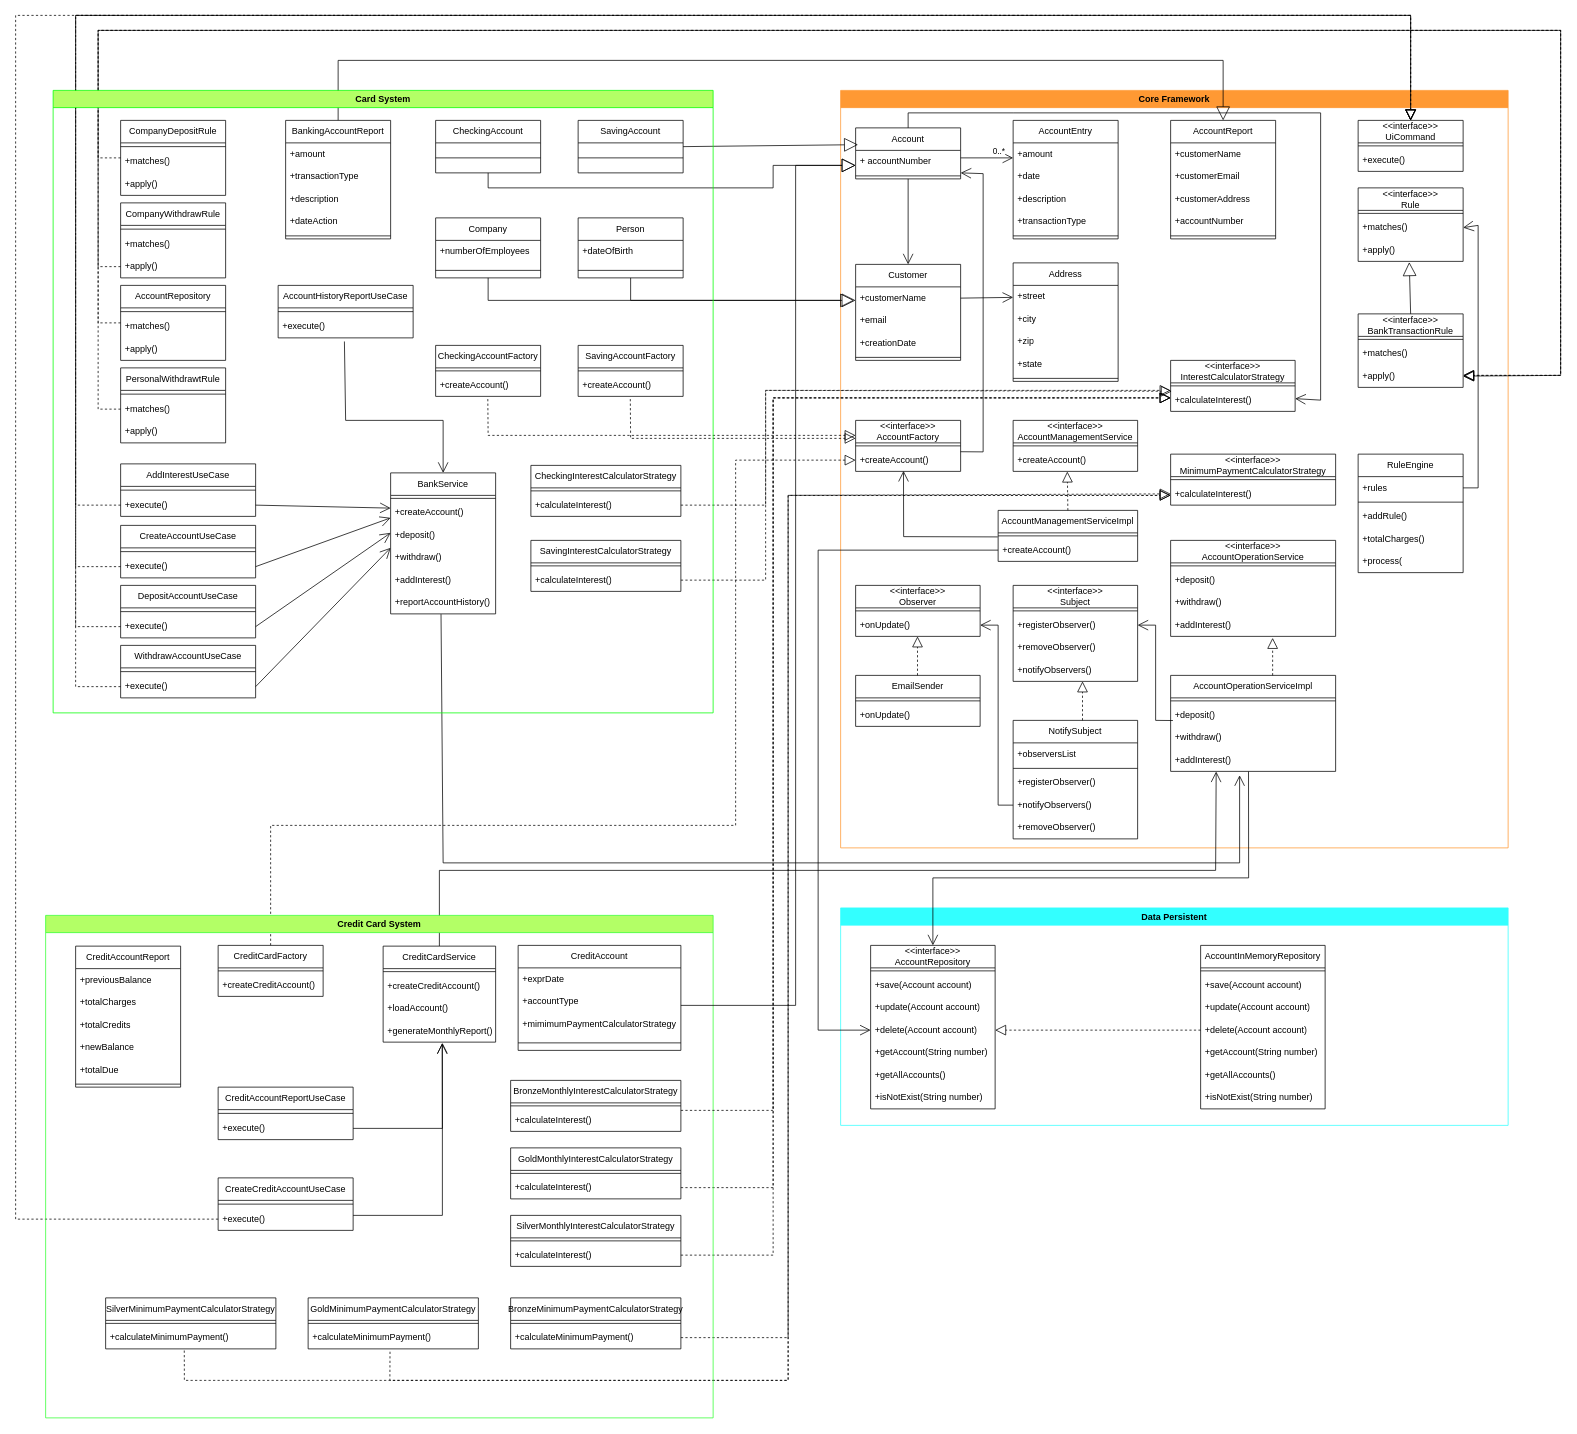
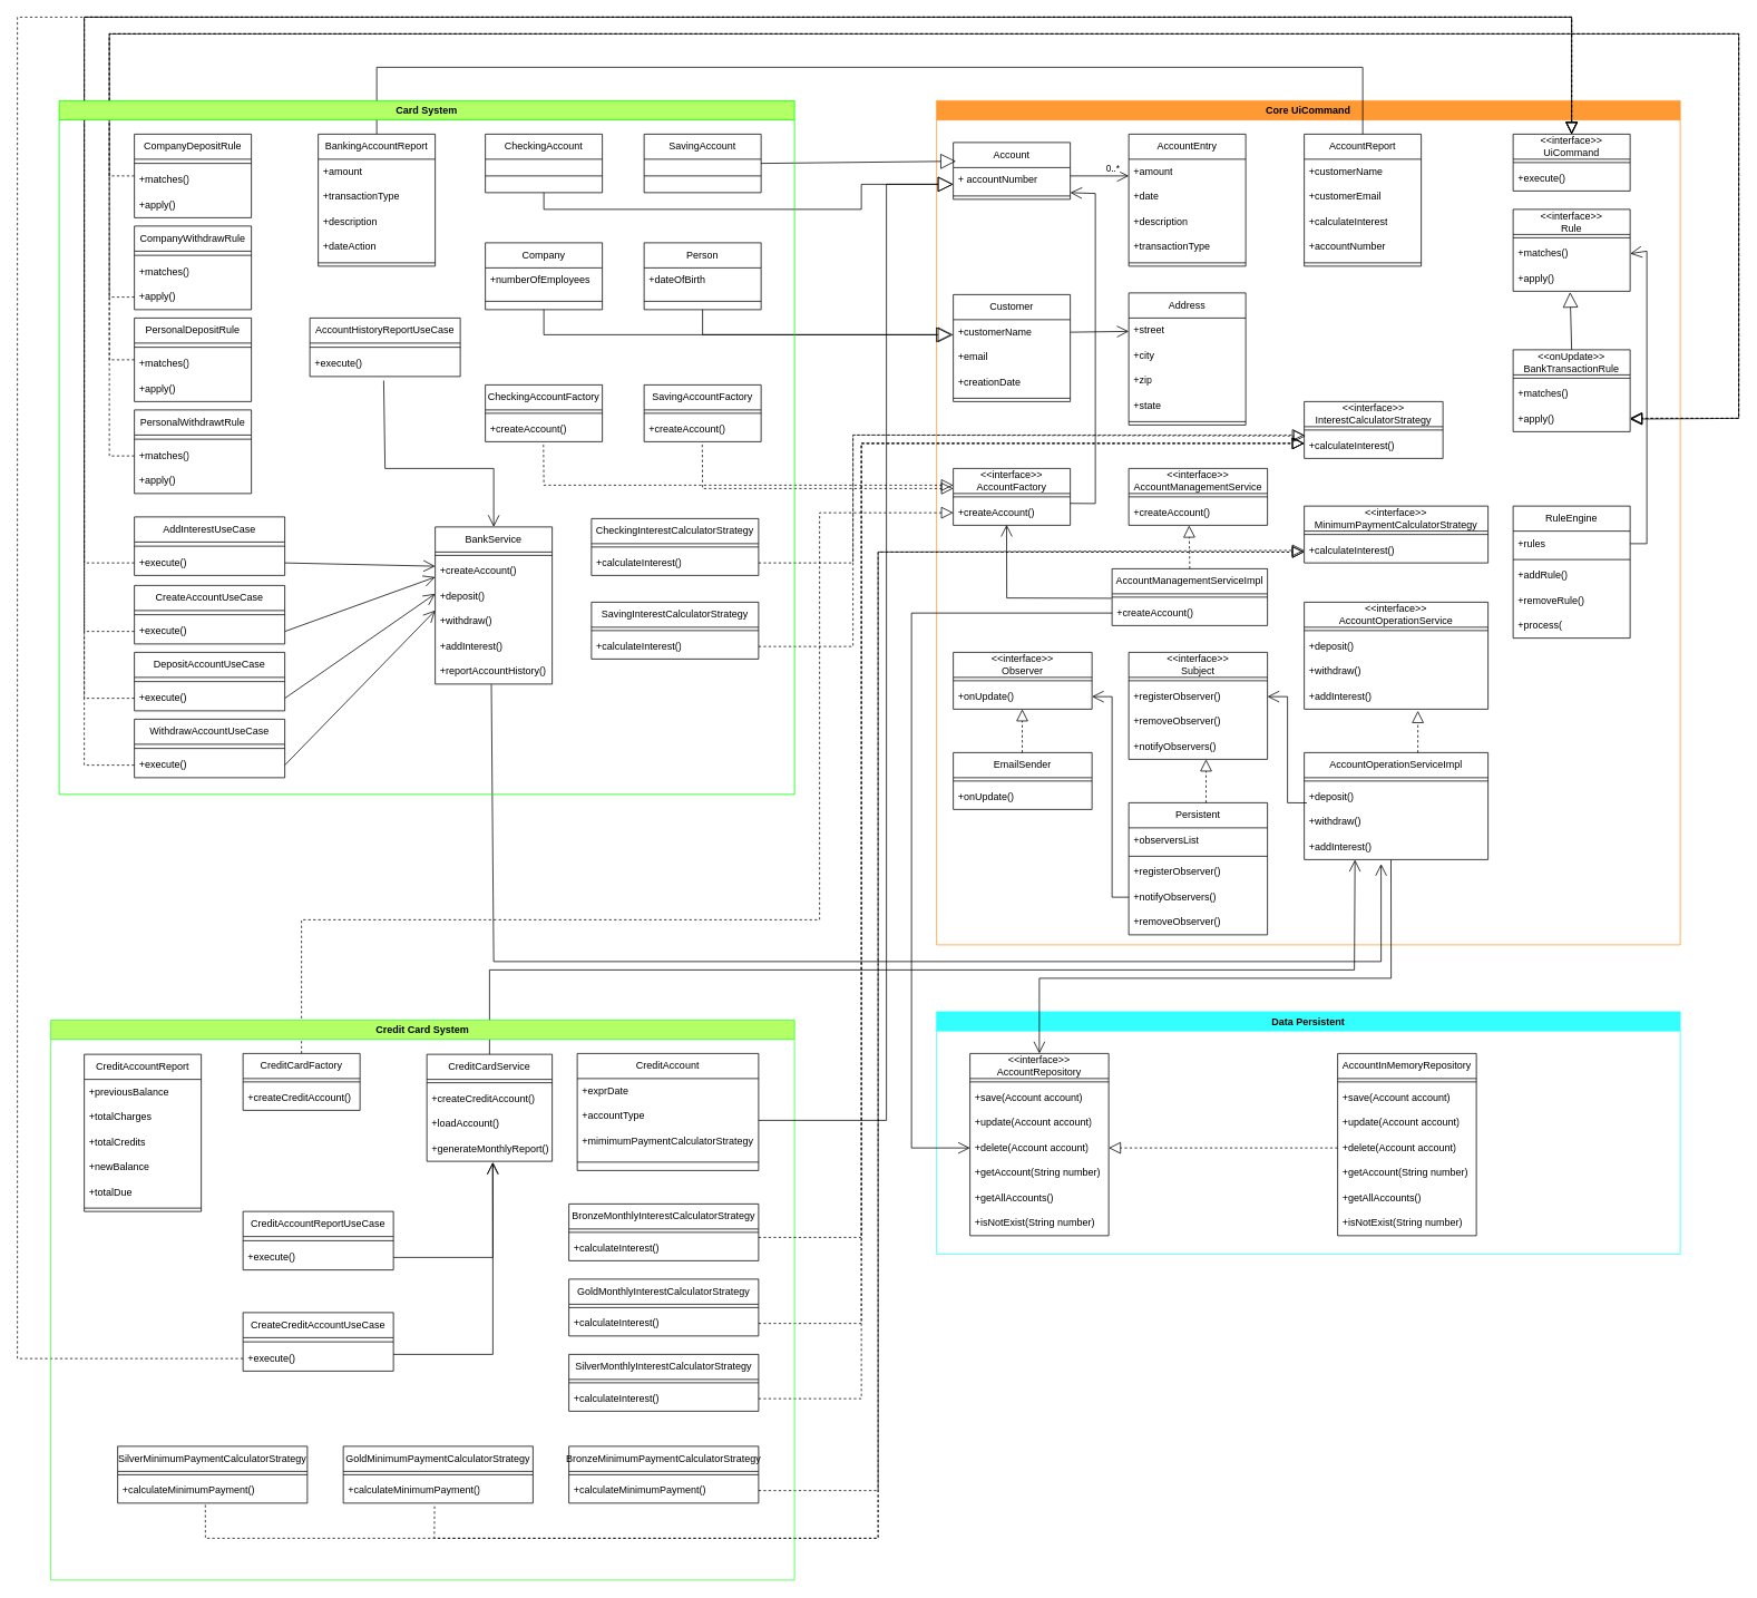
- <mxCell id="2" value="Core Framework" style="swimlane;whiteSpace=wrap;html=1;movable=1;resizable=1;rotatable=1;deletable=1;editable=1;locked=0;connectable=1;fillColor=#FF9933;strokeColor=#FF9933;shadow=0;" vertex="1" parent="1"><mxGeometry x="1120" y="120" width="890" height="1010" as="geometry" /></mxCell>
+ <mxCell id="2" value="Core UiCommand" style="swimlane;whiteSpace=wrap;html=1;movable=1;resizable=1;rotatable=1;deletable=1;editable=1;locked=0;connectable=1;fillColor=#FF9933;strokeColor=#FF9933;shadow=0;" vertex="1" parent="1"><mxGeometry x="1120" y="120" width="890" height="1010" as="geometry" /></mxCell>
- <mxCell id="126" value="" style="endArrow=block;endSize=16;endFill=0;html=1;rounded=0;entryX=0.5;entryY=0;entryDx=0;entryDy=0;exitX=0.5;exitY=0;exitDx=0;exitDy=0;" edge="1" parent="1" source="166" target="23"><mxGeometry width="160" relative="1" as="geometry"><mxPoint x="910" y="204.5" as="sourcePoint" /><mxPoint x="1150" y="225" as="targetPoint" /><Array as="points"><mxPoint x="450" y="80" /><mxPoint x="1630" y="80" /></Array></mxGeometry></mxCell>
+ <mxCell id="126" value="" style="endArrow=none;endSize=16;endFill=0;html=1;rounded=0;entryX=0.5;entryY=0;entryDx=0;entryDy=0;exitX=0.5;exitY=0;exitDx=0;exitDy=0;" edge="1" parent="1" source="166" target="23"><mxGeometry width="160" relative="1" as="geometry"><mxPoint x="910" y="204.5" as="sourcePoint" /><mxPoint x="1150" y="225" as="targetPoint" /><Array as="points"><mxPoint x="450" y="80" /><mxPoint x="1630" y="80" /></Array></mxGeometry></mxCell>
- <mxCell id="79" value="" style="endArrow=open;endFill=1;endSize=12;html=1;rounded=0;exitX=0.5;exitY=0;exitDx=0;exitDy=0;entryX=1;entryY=0.75;entryDx=0;entryDy=0;" edge="1" parent="2" source="3" target="58"><mxGeometry width="160" relative="1" as="geometry"><mxPoint x="160" y="180" as="sourcePoint" /><mxPoint x="600" y="413" as="targetPoint" /><Array as="points"><mxPoint x="90" y="30" /><mxPoint x="230" y="30" /><mxPoint x="640" y="30" /><mxPoint x="640" y="413" /></Array></mxGeometry></mxCell>
- <mxCell id="26" value="+customerAddress" style="text;strokeColor=none;fillColor=none;align=left;verticalAlign=middle;spacingLeft=4;spacingRight=4;overflow=hidden;points=[[0,0.5],[1,0.5]];portConstraint=eastwest;rotatable=0;whiteSpace=wrap;html=1;" vertex="1" parent="23"><mxGeometry y="90" width="140" height="30" as="geometry" /></mxCell>
+ <mxCell id="26" value="+calculateInterest" style="text;strokeColor=none;fillColor=none;align=left;verticalAlign=middle;spacingLeft=4;spacingRight=4;overflow=hidden;points=[[0,0.5],[1,0.5]];portConstraint=eastwest;rotatable=0;whiteSpace=wrap;html=1;" vertex="1" parent="23"><mxGeometry y="90" width="140" height="30" as="geometry" /></mxCell>
- <mxCell id="71" value="" style="endArrow=open;endFill=1;endSize=12;html=1;rounded=0;exitX=0.5;exitY=1;exitDx=0;exitDy=0;entryX=0.5;entryY=0;entryDx=0;entryDy=0;" edge="1" parent="2" source="3" target="6"><mxGeometry width="160" relative="1" as="geometry"><mxPoint x="170" y="100" as="sourcePoint" /><mxPoint x="240" y="100" as="targetPoint" /></mxGeometry></mxCell>
- <mxCell id="202" value="AccountRepository" style="swimlane;fontStyle=0;childLayout=stackLayout;horizontal=1;startSize=30;horizontalStack=0;resizeParent=1;resizeParentMax=0;resizeLast=0;collapsible=1;marginBottom=0;whiteSpace=wrap;html=1;" vertex="1" parent="155"><mxGeometry x="90" y="260" width="140" height="100" as="geometry" /></mxCell>
+ <mxCell id="202" value="PersonalDepositRule" style="swimlane;fontStyle=0;childLayout=stackLayout;horizontal=1;startSize=30;horizontalStack=0;resizeParent=1;resizeParentMax=0;resizeLast=0;collapsible=1;marginBottom=0;whiteSpace=wrap;html=1;" vertex="1" parent="155"><mxGeometry x="90" y="260" width="140" height="100" as="geometry" /></mxCell>
- <mxCell id="89" value="&lt;div&gt;&amp;lt;&amp;lt;interface&amp;gt;&amp;gt;&lt;/div&gt;BankTransactionRule&lt;div&gt;&lt;/div&gt;" style="swimlane;fontStyle=0;childLayout=stackLayout;horizontal=1;startSize=30;horizontalStack=0;resizeParent=1;resizeParentMax=0;resizeLast=0;collapsible=1;marginBottom=0;whiteSpace=wrap;html=1;" vertex="1" parent="2"><mxGeometry x="690" y="298" width="140" height="98" as="geometry" /></mxCell>
+ <mxCell id="89" value="&lt;div&gt;&amp;lt;&amp;lt;onUpdate&amp;gt;&amp;gt;&lt;/div&gt;BankTransactionRule&lt;div&gt;&lt;/div&gt;" style="swimlane;fontStyle=0;childLayout=stackLayout;horizontal=1;startSize=30;horizontalStack=0;resizeParent=1;resizeParentMax=0;resizeLast=0;collapsible=1;marginBottom=0;whiteSpace=wrap;html=1;" vertex="1" parent="2"><mxGeometry x="690" y="298" width="140" height="98" as="geometry" /></mxCell>
- <mxCell id="98" value="+totalCharges()" style="text;strokeColor=none;fillColor=none;align=left;verticalAlign=middle;spacingLeft=4;spacingRight=4;overflow=hidden;points=[[0,0.5],[1,0.5]];portConstraint=eastwest;rotatable=0;whiteSpace=wrap;html=1;" vertex="1" parent="94"><mxGeometry y="98" width="140" height="30" as="geometry" /></mxCell>
+ <mxCell id="98" value="+removeRule()" style="text;strokeColor=none;fillColor=none;align=left;verticalAlign=middle;spacingLeft=4;spacingRight=4;overflow=hidden;points=[[0,0.5],[1,0.5]];portConstraint=eastwest;rotatable=0;whiteSpace=wrap;html=1;" vertex="1" parent="94"><mxGeometry y="98" width="140" height="30" as="geometry" /></mxCell>
- <mxCell id="52" value="&lt;div&gt;NotifySubject&lt;/div&gt;" style="swimlane;fontStyle=0;childLayout=stackLayout;horizontal=1;startSize=30;horizontalStack=0;resizeParent=1;resizeParentMax=0;resizeLast=0;collapsible=1;marginBottom=0;whiteSpace=wrap;html=1;" vertex="1" parent="2"><mxGeometry x="230" y="840" width="166" height="158" as="geometry" /></mxCell>
+ <mxCell id="52" value="&lt;div&gt;Persistent&lt;/div&gt;" style="swimlane;fontStyle=0;childLayout=stackLayout;horizontal=1;startSize=30;horizontalStack=0;resizeParent=1;resizeParentMax=0;resizeLast=0;collapsible=1;marginBottom=0;whiteSpace=wrap;html=1;" vertex="1" parent="2"><mxGeometry x="230" y="840" width="166" height="158" as="geometry" /></mxCell>
